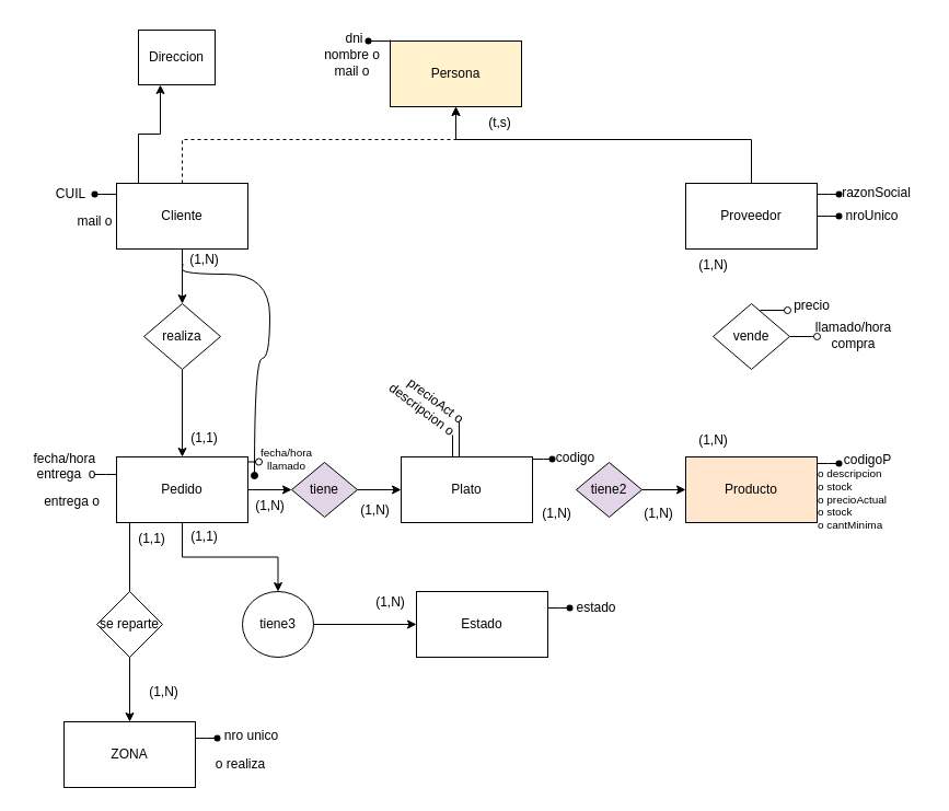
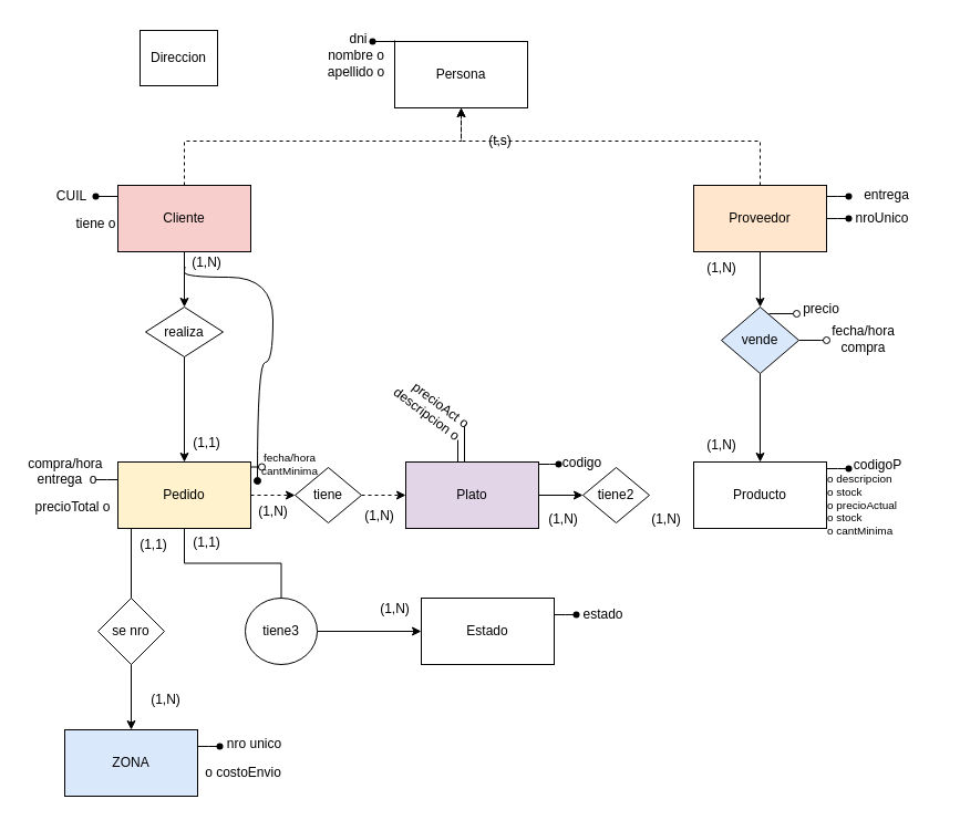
- <mxCell id="15" value="nombre o&lt;div&gt;mail o&lt;/div&gt;" style="text;html=1;align=center;verticalAlign=middle;resizable=0;points=[];autosize=1;strokeColor=none;fillColor=none;" vertex="1" parent="1"><mxGeometry x="286" y="37" width="70" height="40" as="geometry" /></mxCell>
+ <mxCell id="15" value="nombre o&lt;div&gt;apellido o&lt;/div&gt;" style="text;html=1;align=center;verticalAlign=middle;resizable=0;points=[];autosize=1;strokeColor=none;fillColor=none;" vertex="1" parent="1"><mxGeometry x="286" y="37" width="70" height="40" as="geometry" /></mxCell>
- <mxCell id="2" value="Persona" style="whiteSpace=wrap;html=1;fillColor=#fff2cc;" vertex="1" parent="1"><mxGeometry x="356" y="37" width="120" height="60" as="geometry" /></mxCell>
+ <mxCell id="2" value="Persona" style="whiteSpace=wrap;html=1;" vertex="1" parent="1"><mxGeometry x="356" y="37" width="120" height="60" as="geometry" /></mxCell>
- <mxCell id="11" value="(t,s)" style="text;html=1;align=center;verticalAlign=middle;resizable=0;points=[];autosize=1;strokeColor=none;fillColor=none;" vertex="1" parent="1"><mxGeometry x="436" y="97" width="40" height="30" as="geometry" /></mxCell>
+ <mxCell id="11" value="(t,s)" style="text;html=1;align=center;verticalAlign=middle;resizable=0;points=[];autosize=1;strokeColor=none;fillColor=none;" vertex="1" parent="1"><mxGeometry x="431" y="112" width="40" height="30" as="geometry" /></mxCell>
- <mxCell id="4" style="edgeStyle=orthogonalEdgeStyle;rounded=0;orthogonalLoop=1;jettySize=auto;html=1;" edge="1" parent="1" source="7" target="23"><mxGeometry relative="1" as="geometry"><Array as="points"><mxPoint x="126" y="122" /><mxPoint x="146" y="122" /></Array></mxGeometry></mxCell>
- <mxCell id="8" style="edgeStyle=orthogonalEdgeStyle;rounded=0;orthogonalLoop=1;jettySize=auto;html=1;" edge="1" parent="1" source="10" target="2"><mxGeometry relative="1" as="geometry"><Array as="points"><mxPoint x="686" y="127" /><mxPoint x="416" y="127" /></Array></mxGeometry></mxCell>
+ <mxCell id="8" style="edgeStyle=orthogonalEdgeStyle;rounded=0;orthogonalLoop=1;jettySize=auto;html=1;dashed=1;" edge="1" parent="1" source="10" target="2"><mxGeometry relative="1" as="geometry"><Array as="points"><mxPoint x="686" y="127" /><mxPoint x="416" y="127" /></Array></mxGeometry></mxCell>
- <mxCell id="18" value="razonSocial" style="text;html=1;align=center;verticalAlign=middle;resizable=0;points=[];autosize=1;strokeColor=none;fillColor=none;" vertex="1" parent="1"><mxGeometry x="755" y="161" width="90" height="30" as="geometry" /></mxCell>
+ <mxCell id="18" value="entrega" style="text;html=1;align=center;verticalAlign=middle;resizable=0;points=[];autosize=1;strokeColor=none;fillColor=none;" vertex="1" parent="1"><mxGeometry x="755" y="161" width="90" height="30" as="geometry" /></mxCell>
- <mxCell id="7" value="Cliente" style="whiteSpace=wrap;html=1;" vertex="1" parent="1"><mxGeometry x="106" y="167" width="120" height="60" as="geometry" /></mxCell>
+ <mxCell id="7" value="Cliente" style="whiteSpace=wrap;html=1;fillColor=#f8cecc;" vertex="1" parent="1"><mxGeometry x="106" y="167" width="120" height="60" as="geometry" /></mxCell>
- <mxCell id="10" value="Proveedor" style="whiteSpace=wrap;html=1;" vertex="1" parent="1"><mxGeometry x="626" y="167" width="120" height="60" as="geometry" /></mxCell>
+ <mxCell id="10" value="Proveedor" style="whiteSpace=wrap;html=1;fillColor=#ffe6cc;" vertex="1" parent="1"><mxGeometry x="626" y="167" width="120" height="60" as="geometry" /></mxCell>
- <mxCell id="19" value="mail o" style="text;html=1;align=center;verticalAlign=middle;resizable=0;points=[];autosize=1;strokeColor=none;fillColor=none;" vertex="1" parent="1"><mxGeometry x="56" y="187" width="60" height="30" as="geometry" /></mxCell>
+ <mxCell id="19" value="tiene o" style="text;html=1;align=center;verticalAlign=middle;resizable=0;points=[];autosize=1;strokeColor=none;fillColor=none;" vertex="1" parent="1"><mxGeometry x="56" y="187" width="60" height="30" as="geometry" /></mxCell>
+ <mxCell id="9" value="" style="edgeStyle=orthogonalEdgeStyle;rounded=0;orthogonalLoop=1;jettySize=auto;html=1;" edge="1" parent="1" source="10" target="40"><mxGeometry relative="1" as="geometry" /></mxCell>
- <mxCell id="56" value="llamado/hora&lt;div&gt;compra&lt;/div&gt;" style="text;html=1;align=center;verticalAlign=middle;resizable=0;points=[];autosize=1;strokeColor=none;fillColor=none;" vertex="1" parent="1"><mxGeometry x="739" y="286" width="80" height="40" as="geometry" /></mxCell>
+ <mxCell id="56" value="fecha/hora&lt;div&gt;compra&lt;/div&gt;" style="text;html=1;align=center;verticalAlign=middle;resizable=0;points=[];autosize=1;strokeColor=none;fillColor=none;" vertex="1" parent="1"><mxGeometry x="739" y="286" width="80" height="40" as="geometry" /></mxCell>
- <mxCell id="26" value="realiza" style="rhombus;whiteSpace=wrap;html=1;" vertex="1" parent="1"><mxGeometry x="131" y="277" width="70" height="60" as="geometry" /></mxCell>
+ <mxCell id="26" value="realiza" style="rhombus;whiteSpace=wrap;html=1;" vertex="1" parent="1"><mxGeometry x="131" y="277" width="70" height="45" as="geometry" /></mxCell>
- <mxCell id="40" value="vende" style="rhombus;whiteSpace=wrap;html=1;" vertex="1" parent="1"><mxGeometry x="651" y="277" width="70" height="60" as="geometry" /></mxCell>
+ <mxCell id="40" value="vende" style="rhombus;whiteSpace=wrap;html=1;fillColor=#dae8fc;" vertex="1" parent="1"><mxGeometry x="651" y="277" width="70" height="60" as="geometry" /></mxCell>
+ <mxCell id="38" value="" style="edgeStyle=orthogonalEdgeStyle;rounded=0;orthogonalLoop=1;jettySize=auto;html=1;" edge="1" parent="1" source="40" target="37"><mxGeometry relative="1" as="geometry" /></mxCell>
- <mxCell id="50" value="&lt;h5&gt;&lt;span style=&quot;font-weight: normal;&quot;&gt;fecha/hora&lt;br&gt;llamado&lt;/span&gt;&lt;/h5&gt;" style="text;html=1;align=center;verticalAlign=middle;resizable=0;points=[];autosize=1;strokeColor=none;fillColor=none;" vertex="1" parent="1"><mxGeometry x="226" y="384" width="70" height="70" as="geometry" /></mxCell>
+ <mxCell id="50" value="&lt;h5&gt;&lt;span style=&quot;font-weight: normal;&quot;&gt;fecha/hora&lt;br&gt;cantMinima&lt;/span&gt;&lt;/h5&gt;" style="text;html=1;align=center;verticalAlign=middle;resizable=0;points=[];autosize=1;strokeColor=none;fillColor=none;" vertex="1" parent="1"><mxGeometry x="226" y="384" width="70" height="70" as="geometry" /></mxCell>
- <mxCell id="51" value="fecha/hora&amp;nbsp;&lt;div&gt;entrega&amp;nbsp; o&lt;div&gt;&lt;br&gt;&lt;/div&gt;&lt;/div&gt;" style="text;html=1;align=center;verticalAlign=middle;resizable=0;points=[];autosize=1;strokeColor=none;fillColor=none;" vertex="1" parent="1"><mxGeometry y="403" width="80" height="60" as="geometry" x="20" /></mxCell>
+ <mxCell id="51" value="compra/hora&amp;nbsp;&lt;div&gt;entrega&amp;nbsp; o&lt;div&gt;&lt;br&gt;&lt;/div&gt;&lt;/div&gt;" style="text;html=1;align=center;verticalAlign=middle;resizable=0;points=[];autosize=1;strokeColor=none;fillColor=none;" vertex="1" parent="1"><mxGeometry y="403" width="80" height="60" as="geometry" x="20" /></mxCell>
- <mxCell id="30" value="Pedido" style="whiteSpace=wrap;html=1;" vertex="1" parent="1"><mxGeometry x="106" y="417" width="120" height="60" as="geometry" /></mxCell>
+ <mxCell id="30" value="Pedido" style="whiteSpace=wrap;html=1;fillColor=#fff2cc;" vertex="1" parent="1"><mxGeometry x="106" y="417" width="120" height="60" as="geometry" /></mxCell>
- <mxCell id="27" value="" style="edgeStyle=orthogonalEdgeStyle;rounded=0;orthogonalLoop=1;jettySize=auto;html=1;" edge="1" parent="1" source="30" target="32"><mxGeometry relative="1" as="geometry" /></mxCell>
+ <mxCell id="27" value="" style="edgeStyle=orthogonalEdgeStyle;rounded=0;orthogonalLoop=1;jettySize=auto;html=1;dashed=1;" edge="1" parent="1" source="30" target="32"><mxGeometry relative="1" as="geometry" /></mxCell>
- <mxCell id="32" value="tiene" style="rhombus;whiteSpace=wrap;html=1;fillColor=#e1d5e7;" vertex="1" parent="1"><mxGeometry x="266" y="422" width="60" height="50" as="geometry" /></mxCell>
+ <mxCell id="32" value="tiene" style="rhombus;whiteSpace=wrap;html=1;" vertex="1" parent="1"><mxGeometry x="266" y="422" width="60" height="50" as="geometry" /></mxCell>
- <mxCell id="31" value="" style="edgeStyle=orthogonalEdgeStyle;rounded=0;orthogonalLoop=1;jettySize=auto;html=1;" edge="1" parent="1" source="32" target="34"><mxGeometry relative="1" as="geometry" /></mxCell>
+ <mxCell id="31" value="" style="edgeStyle=orthogonalEdgeStyle;rounded=0;orthogonalLoop=1;jettySize=auto;html=1;dashed=1;" edge="1" parent="1" source="32" target="34"><mxGeometry relative="1" as="geometry" /></mxCell>
- <mxCell id="34" value="Plato" style="whiteSpace=wrap;html=1;" vertex="1" parent="1"><mxGeometry x="366" y="417" width="120" height="60" as="geometry" /></mxCell>
+ <mxCell id="34" value="Plato" style="whiteSpace=wrap;html=1;fillColor=#e1d5e7;" vertex="1" parent="1"><mxGeometry x="366" y="417" width="120" height="60" as="geometry" /></mxCell>
+ <mxCell id="33" value="" style="edgeStyle=orthogonalEdgeStyle;rounded=0;orthogonalLoop=1;jettySize=auto;html=1;" edge="1" parent="1" source="34" target="36"><mxGeometry relative="1" as="geometry" /></mxCell>
- <mxCell id="36" value="tiene2" style="rhombus;whiteSpace=wrap;html=1;fillColor=#e1d5e7;" vertex="1" parent="1"><mxGeometry x="526" y="422" width="60" height="50" as="geometry" /></mxCell>
+ <mxCell id="36" value="tiene2" style="rhombus;whiteSpace=wrap;html=1;" vertex="1" parent="1"><mxGeometry x="526" y="422" width="60" height="50" as="geometry" /></mxCell>
- <mxCell id="35" value="" style="edgeStyle=orthogonalEdgeStyle;rounded=0;orthogonalLoop=1;jettySize=auto;html=1;" edge="1" parent="1" source="36" target="37"><mxGeometry relative="1" as="geometry" /></mxCell>
- <mxCell id="37" value="Producto" style="whiteSpace=wrap;html=1;fillColor=#ffe6cc;" vertex="1" parent="1"><mxGeometry x="626" y="417" width="120" height="60" as="geometry" /></mxCell>
+ <mxCell id="37" value="Producto" style="whiteSpace=wrap;html=1;" vertex="1" parent="1"><mxGeometry x="626" y="417" width="120" height="60" as="geometry" /></mxCell>
- <mxCell id="52" value="entrega o" style="text;html=1;align=center;verticalAlign=middle;resizable=0;points=[];autosize=1;strokeColor=none;fillColor=none;" vertex="1" parent="1"><mxGeometry y="443" width="90" height="30" as="geometry" x="20" /></mxCell>
+ <mxCell id="52" value="precioTotal o" style="text;html=1;align=center;verticalAlign=middle;resizable=0;points=[];autosize=1;strokeColor=none;fillColor=none;" vertex="1" parent="1"><mxGeometry y="443" width="90" height="30" as="geometry" x="20" /></mxCell>
- <mxCell id="29" value="" style="edgeStyle=orthogonalEdgeStyle;rounded=0;orthogonalLoop=1;jettySize=auto;html=1;" edge="1" parent="1" source="30" target="77"><mxGeometry relative="1" as="geometry" /></mxCell>
+ <mxCell id="29" value="" style="edgeStyle=orthogonalEdgeStyle;rounded=0;orthogonalLoop=1;jettySize=auto;html=1;endArrow=none;" edge="1" parent="1" source="30" target="77"><mxGeometry relative="1" as="geometry" /></mxCell>
- <mxCell id="42" value="se reparte" style="rhombus;whiteSpace=wrap;html=1;" vertex="1" parent="1"><mxGeometry x="88" y="540" width="60" height="60" as="geometry" /></mxCell>
+ <mxCell id="42" value="se nro" style="rhombus;whiteSpace=wrap;html=1;" vertex="1" parent="1"><mxGeometry x="88" y="540" width="60" height="60" as="geometry" /></mxCell>
- <mxCell id="43" value="ZONA" style="whiteSpace=wrap;html=1;" vertex="1" parent="1"><mxGeometry x="58" y="659" width="120" height="60" as="geometry" /></mxCell>
+ <mxCell id="43" value="ZONA" style="whiteSpace=wrap;html=1;fillColor=#dae8fc;" vertex="1" parent="1"><mxGeometry x="58" y="659" width="120" height="60" as="geometry" /></mxCell>
- <mxCell id="64" value="o realiza" style="text;html=1;align=center;verticalAlign=middle;resizable=0;points=[];autosize=1;strokeColor=none;fillColor=none;" vertex="1" parent="1"><mxGeometry x="174" y="683" width="90" height="30" as="geometry" /></mxCell>
+ <mxCell id="64" value="o costoEnvio" style="text;html=1;align=center;verticalAlign=middle;resizable=0;points=[];autosize=1;strokeColor=none;fillColor=none;" vertex="1" parent="1"><mxGeometry x="174" y="683" width="90" height="30" as="geometry" /></mxCell>
